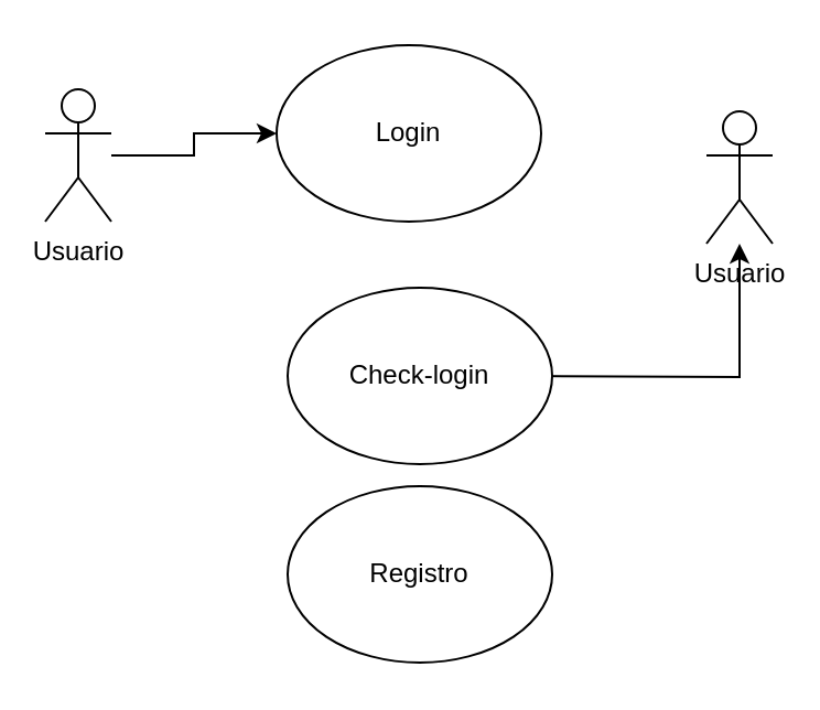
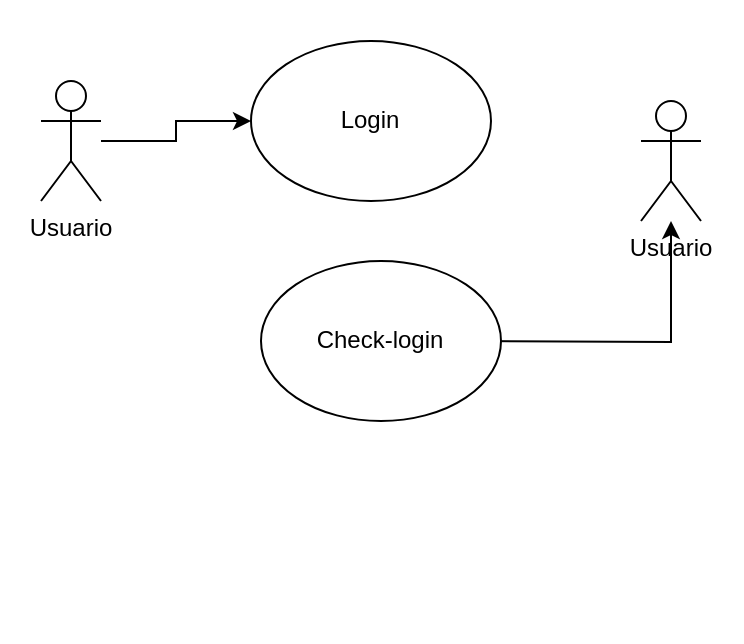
- <mxCell id="8" value="Registro" style="ellipse;whiteSpace=wrap;html=1;" vertex="1" parent="1"><mxGeometry x="130" y="220" width="120" height="80" as="geometry" /></mxCell>
